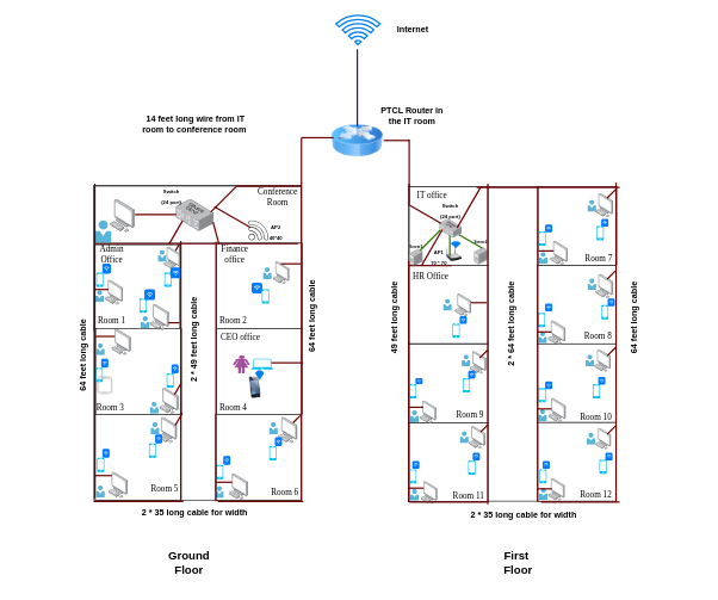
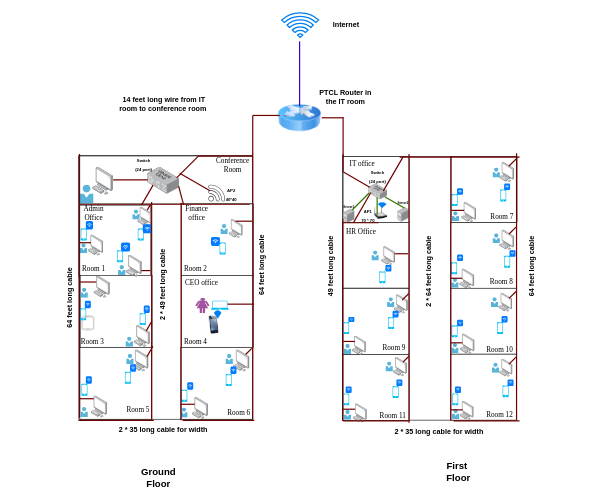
- <mxCell id="204" value="&lt;font size=&quot;1&quot; face=&quot;Helvetica&quot;&gt;&lt;b style=&quot;font-size: 16px;&quot;&gt;Ground Floor&lt;/b&gt;&lt;/font&gt;" style="text;html=1;strokeColor=none;fillColor=none;align=center;verticalAlign=middle;whiteSpace=wrap;rounded=0;fontFamily=Garamond;" parent="1" vertex="1"><mxGeometry x="223.81" y="756" width="80.29" height="60" as="geometry" /></mxCell>
+ <mxCell id="204" value="&lt;font size=&quot;1&quot; face=&quot;Helvetica&quot;&gt;&lt;b style=&quot;font-size: 16px;&quot;&gt;Ground Floor&lt;/b&gt;&lt;/font&gt;" style="text;html=1;strokeColor=none;fillColor=none;align=center;verticalAlign=middle;whiteSpace=wrap;rounded=0;fontFamily=Garamond;" parent="1" vertex="1"><mxGeometry x="223.81" y="766" width="80.29" height="60" as="geometry" /></mxCell>
- <mxCell id="205" value="&lt;font style=&quot;font-size: 16px;&quot; face=&quot;Helvetica&quot;&gt;&lt;b style=&quot;&quot;&gt;First&lt;br&gt;&amp;nbsp;Floor&lt;/b&gt;&lt;/font&gt;" style="text;html=1;strokeColor=none;fillColor=none;align=center;verticalAlign=middle;whiteSpace=wrap;rounded=0;fontFamily=Garamond;" parent="1" vertex="1"><mxGeometry x="682.29" y="756" width="80.29" height="60" as="geometry" /></mxCell>
+ <mxCell id="205" value="&lt;font style=&quot;font-size: 16px;&quot; face=&quot;Helvetica&quot;&gt;&lt;b style=&quot;&quot;&gt;First&lt;br&gt;&amp;nbsp;Floor&lt;/b&gt;&lt;/font&gt;" style="text;html=1;strokeColor=none;fillColor=none;align=center;verticalAlign=middle;whiteSpace=wrap;rounded=0;fontFamily=Garamond;" parent="1" vertex="1"><mxGeometry x="722.29" y="756" width="80.29" height="60" as="geometry" /></mxCell>
